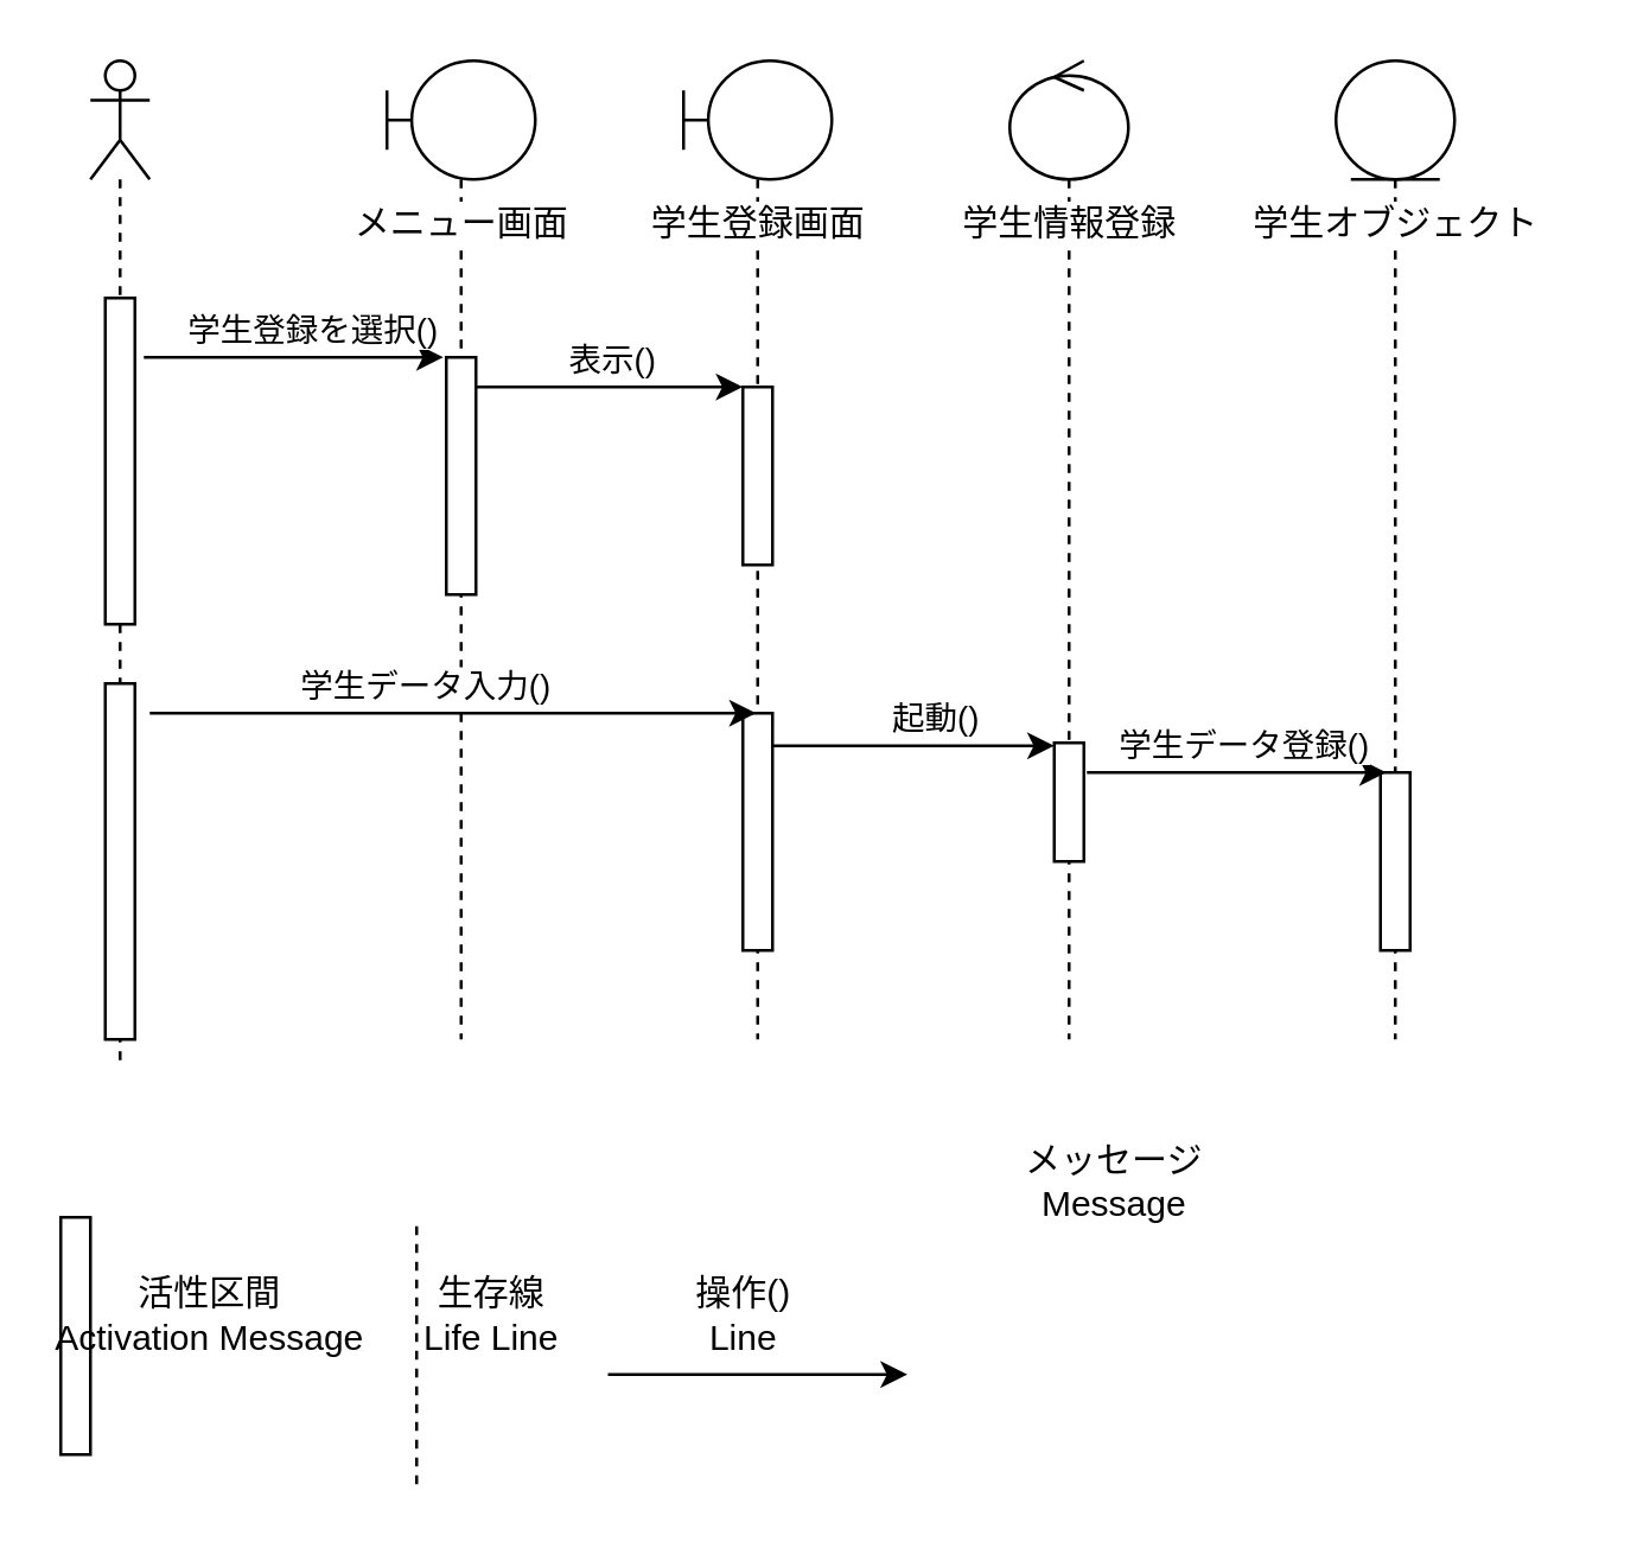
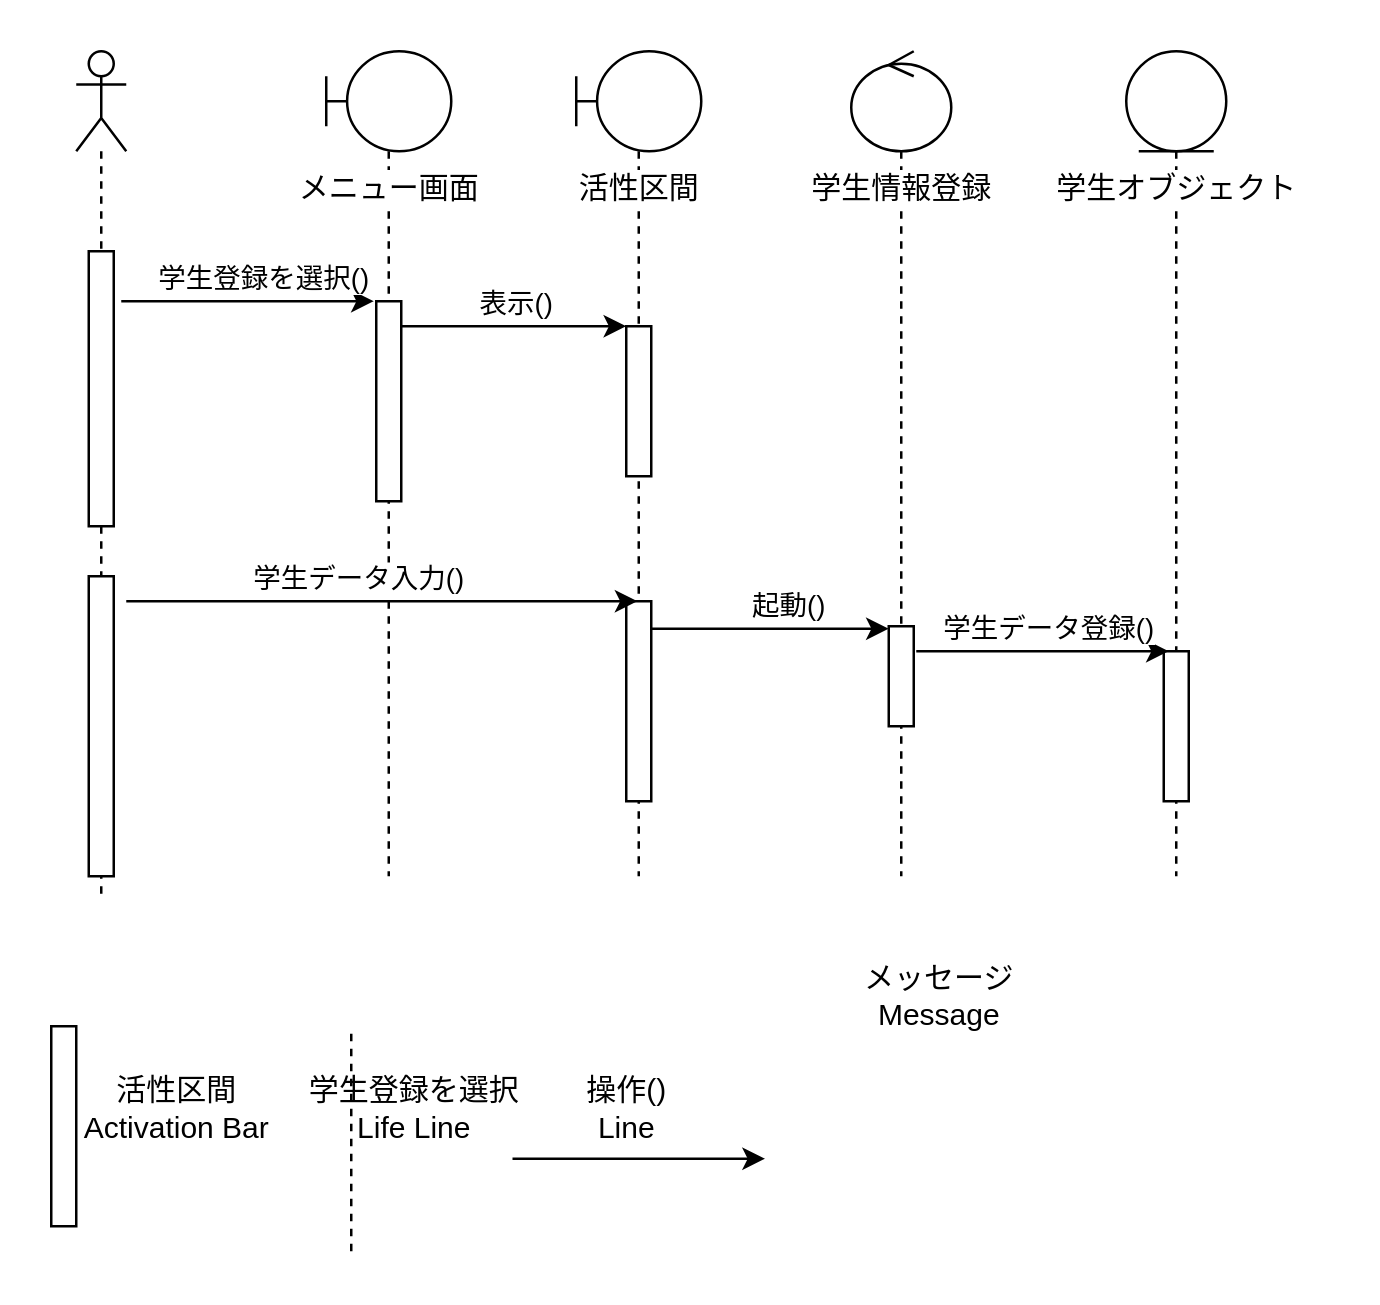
- <mxCell id="20" value="学生登録画面" style="text;html=1;align=center;verticalAlign=middle;resizable=0;points=[];autosize=1;labelBackgroundColor=default;" vertex="1" parent="1"><mxGeometry x="205" y="60" width="100" height="30" as="geometry" /></mxCell>
+ <mxCell id="20" value="活性区間" style="text;html=1;align=center;verticalAlign=middle;resizable=0;points=[];autosize=1;labelBackgroundColor=default;" vertex="1" parent="1"><mxGeometry x="205" y="60" width="100" height="30" as="geometry" /></mxCell>
- <mxCell id="5" value="活性区間&lt;div&gt;Activation Message&lt;/div&gt;" style="text;html=1;align=center;verticalAlign=middle;resizable=0;points=[];autosize=1;strokeColor=none;fillColor=none;" vertex="1" parent="1"><mxGeometry x="20" y="423" width="100" height="40" as="geometry" /></mxCell>
+ <mxCell id="5" value="活性区間&lt;div&gt;Activation Bar&lt;/div&gt;" style="text;html=1;align=center;verticalAlign=middle;resizable=0;points=[];autosize=1;strokeColor=none;fillColor=none;" vertex="1" parent="1"><mxGeometry x="20" y="423" width="100" height="40" as="geometry" /></mxCell>
- <mxCell id="10" value="生存線&lt;div&gt;Life Line&lt;/div&gt;" style="text;html=1;align=center;verticalAlign=middle;resizable=0;points=[];autosize=1;strokeColor=none;fillColor=none;" vertex="1" parent="1"><mxGeometry x="130" y="423" width="70" height="40" as="geometry" /></mxCell>
+ <mxCell id="10" value="学生登録を選択&lt;div&gt;Life Line&lt;/div&gt;" style="text;html=1;align=center;verticalAlign=middle;resizable=0;points=[];autosize=1;strokeColor=none;fillColor=none;" vertex="1" parent="1"><mxGeometry x="130" y="423" width="70" height="40" as="geometry" /></mxCell>
